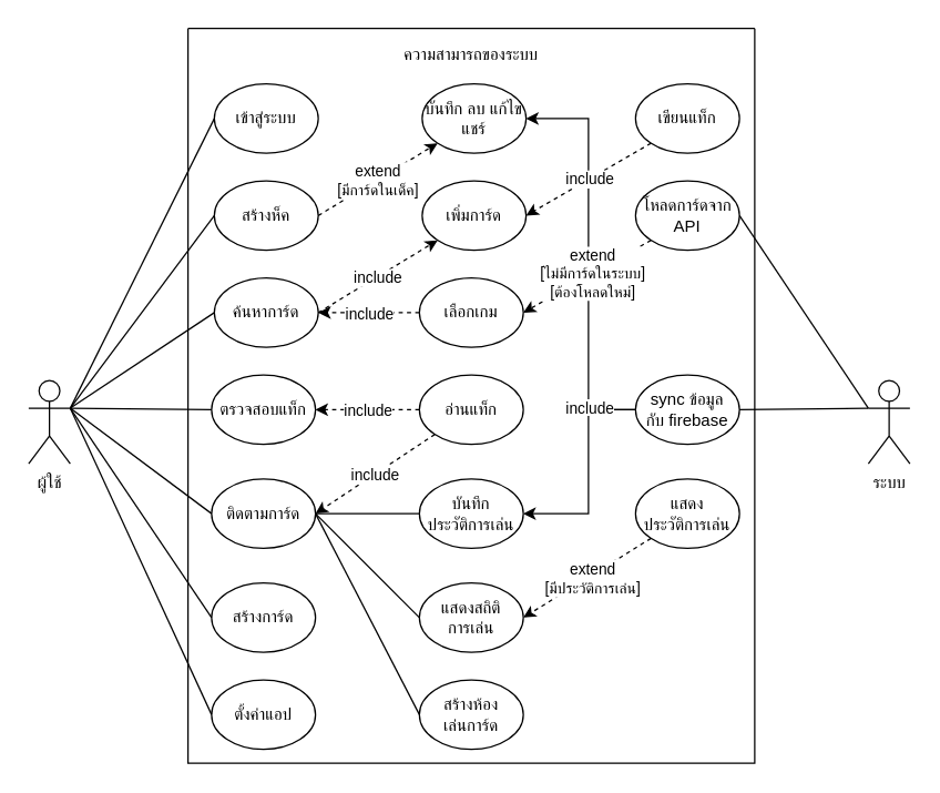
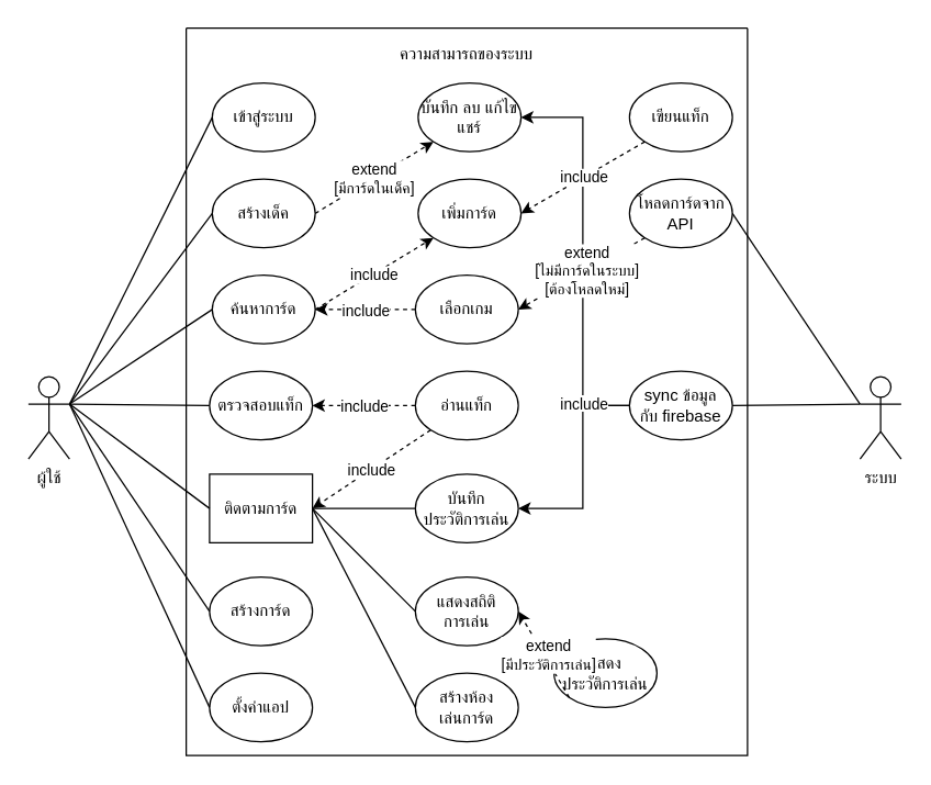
- <mxCell id="7" value="สร้างห็ค" style="ellipse;whiteSpace=wrap;html=1;fillColor=none;" parent="1" vertex="1"><mxGeometry x="154" y="130" width="75" height="50" as="geometry" /></mxCell>
+ <mxCell id="7" value="สร้างเด็ค" style="ellipse;whiteSpace=wrap;html=1;fillColor=none;" parent="1" vertex="1"><mxGeometry x="154" y="130" width="75" height="50" as="geometry" /></mxCell>
- <mxCell id="33" value="ติดตามการ์ด" style="ellipse;whiteSpace=wrap;html=1;fillColor=none;" parent="24" vertex="1"><mxGeometry x="17" y="325" width="75" height="50" as="geometry" /></mxCell>
+ <mxCell id="33" value="ติดตามการ์ด" style="whiteSpace=wrap;html=1;fillColor=none;rounded=0;" parent="24" vertex="1"><mxGeometry x="17" y="325" width="75" height="50" as="geometry" /></mxCell>
- <mxCell id="27" value="แสดง&lt;br&gt;&lt;div&gt;ประวัติการเล่น&lt;/div&gt;" style="ellipse;whiteSpace=wrap;html=1;fillColor=none;" parent="24" vertex="1"><mxGeometry x="323" y="325" width="75" height="50" as="geometry" /></mxCell>
+ <mxCell id="27" value="แสดง&lt;br&gt;&lt;div&gt;ประวัติการเล่น&lt;/div&gt;" style="ellipse;whiteSpace=wrap;html=1;fillColor=none;" parent="24" vertex="1"><mxGeometry x="268" y="445" width="75" height="50" as="geometry" /></mxCell>
